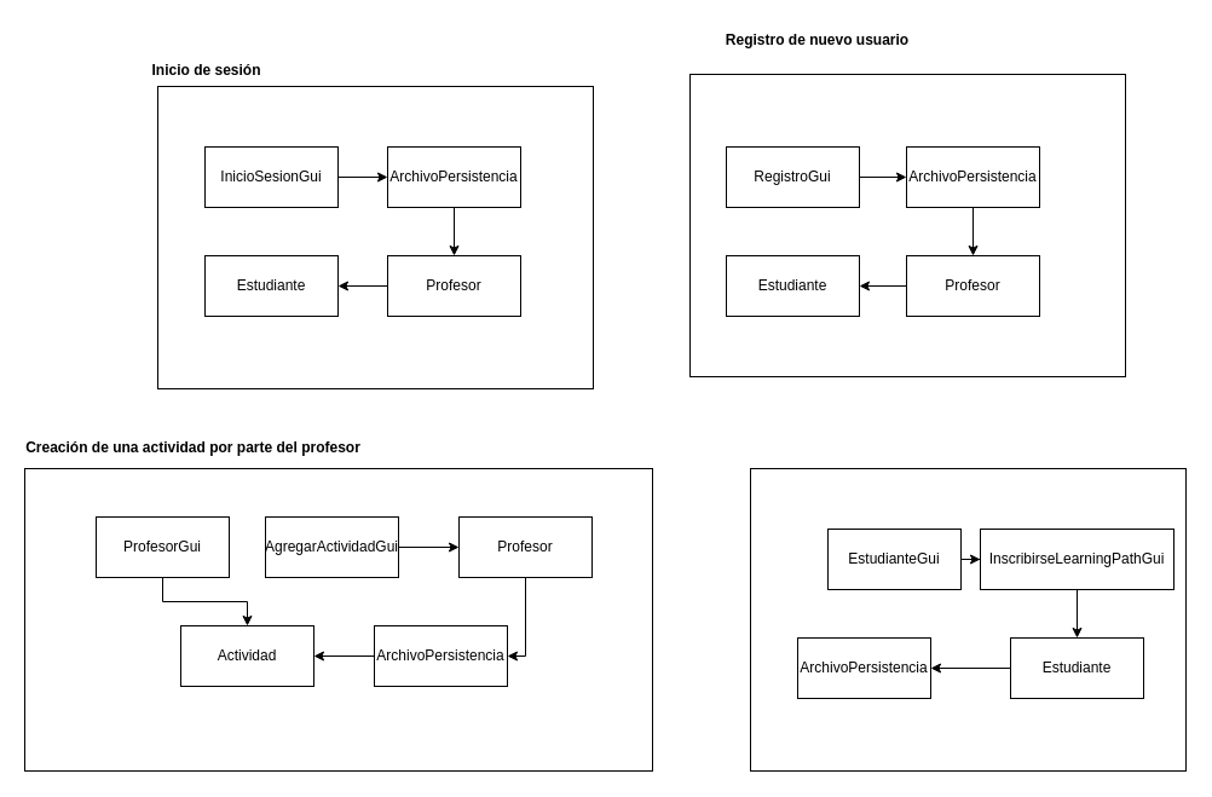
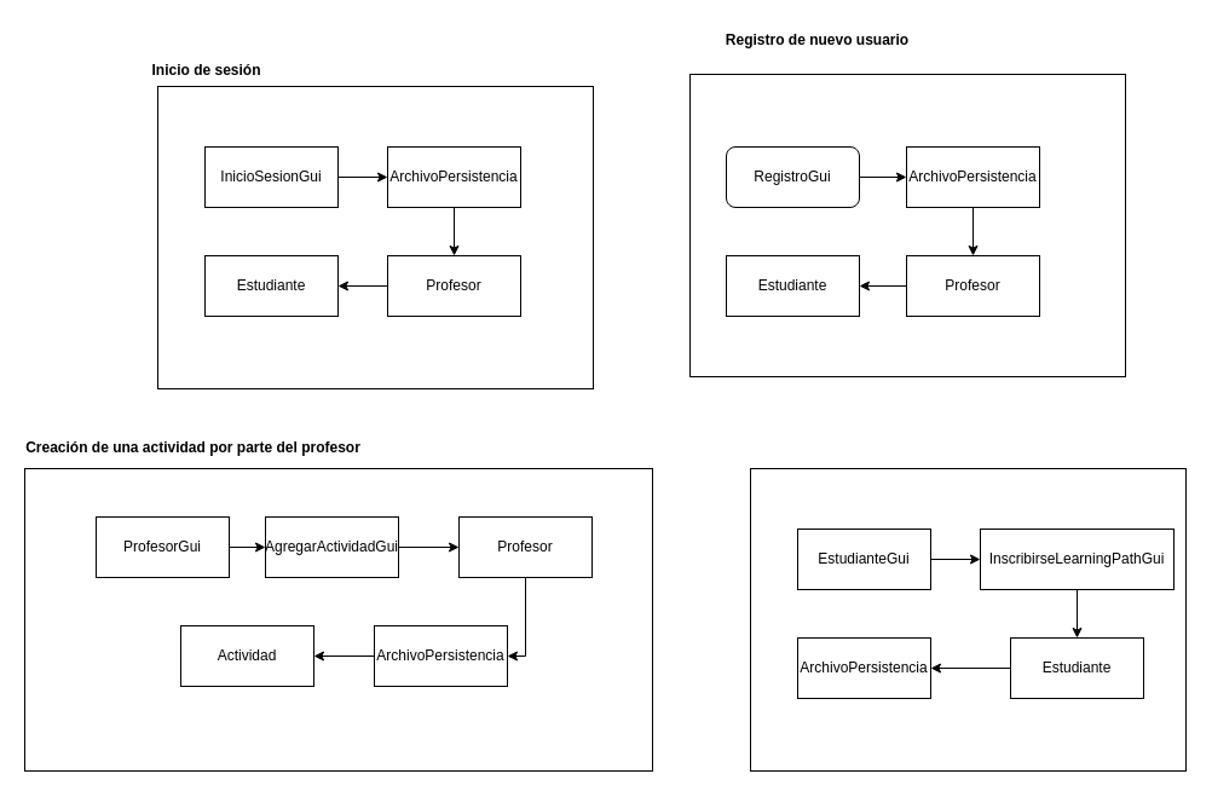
- <mxCell id="14" value="RegistroGui" style="html=1;whiteSpace=wrap;" parent="1" vertex="1"><mxGeometry x="600" y="121" width="110" height="50" as="geometry" /></mxCell>
+ <mxCell id="14" value="RegistroGui" style="html=1;whiteSpace=wrap;rounded=1;" parent="1" vertex="1"><mxGeometry x="600" y="121" width="110" height="50" as="geometry" /></mxCell>
- <mxCell id="33" value="EstudianteGui" style="html=1;whiteSpace=wrap;" parent="1" vertex="1"><mxGeometry x="684" y="437" width="110" height="50" as="geometry" /></mxCell>
+ <mxCell id="33" value="EstudianteGui" style="html=1;whiteSpace=wrap;" parent="1" vertex="1"><mxGeometry x="659" y="437" width="110" height="50" as="geometry" /></mxCell>
- <mxCell id="21" style="edgeStyle=orthogonalEdgeStyle;rounded=0;orthogonalLoop=1;jettySize=auto;html=1;" parent="1" source="22" target="28" edge="1"><mxGeometry relative="1" as="geometry" /></mxCell>
+ <mxCell id="21" style="edgeStyle=orthogonalEdgeStyle;rounded=0;orthogonalLoop=1;jettySize=auto;html=1;entryX=0;entryY=0.5;entryDx=0;entryDy=0;" parent="1" source="22" target="23" edge="1"><mxGeometry relative="1" as="geometry" /></mxCell>
